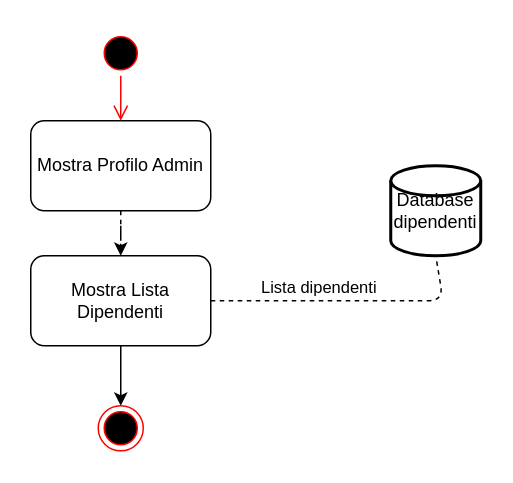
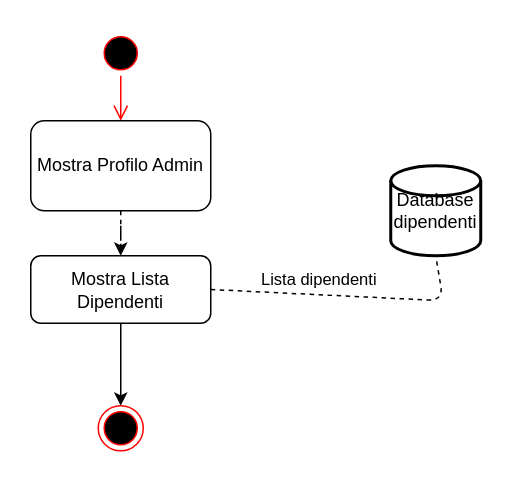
- <mxCell id="7" value="Mostra Lista Dipendenti" style="rounded=1;whiteSpace=wrap;html=1;" parent="1" vertex="1"><mxGeometry x="20" y="170" width="120" height="60" as="geometry" /></mxCell>
+ <mxCell id="7" value="Mostra Lista Dipendenti" style="rounded=1;whiteSpace=wrap;html=1;" parent="1" vertex="1"><mxGeometry x="20" y="170" width="120" height="45" as="geometry" /></mxCell>
